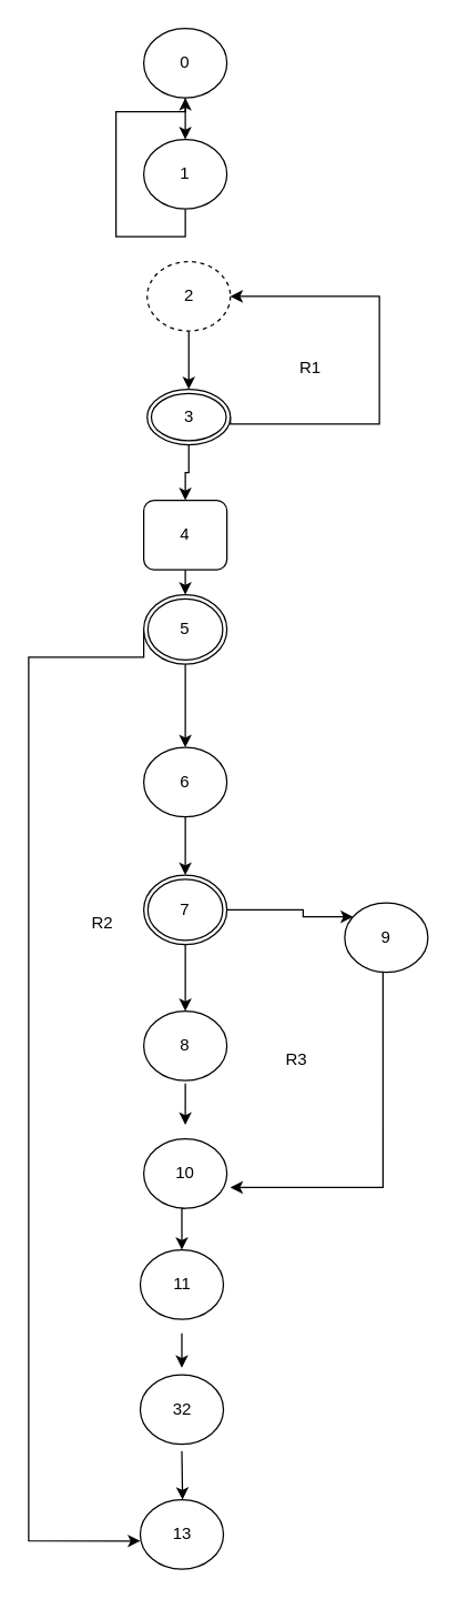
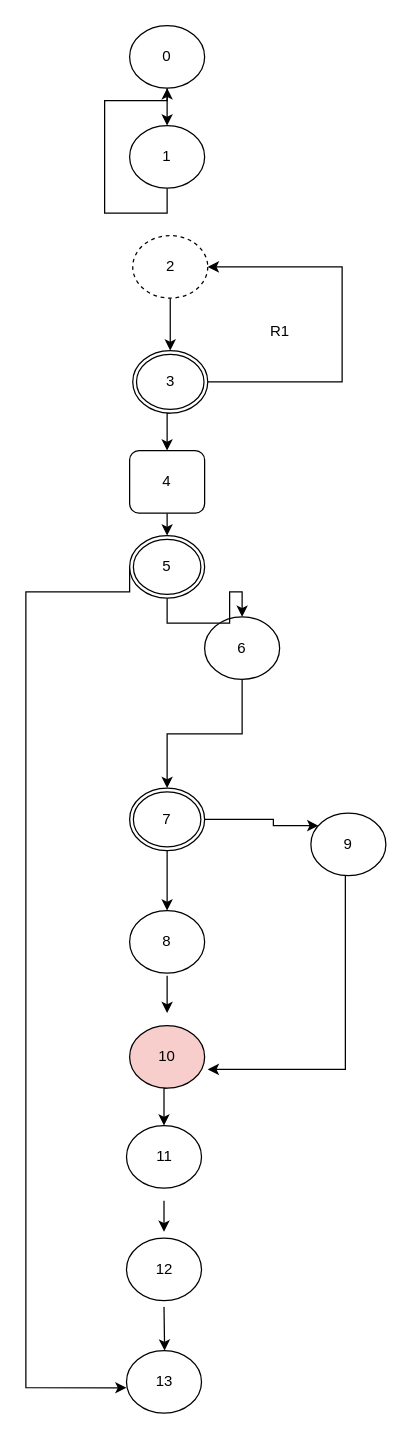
- <mxCell id="26" value="3" style="ellipse;shape=doubleEllipse;margin=3;whiteSpace=wrap;html=1;align=center;" vertex="1" parent="1"><mxGeometry x="105.5" y="280" width="60" height="40" as="geometry" /></mxCell>
+ <mxCell id="26" value="3" style="ellipse;shape=doubleEllipse;margin=3;whiteSpace=wrap;html=1;align=center;" vertex="1" parent="1"><mxGeometry x="105.5" y="280" width="60" height="50" as="geometry" /></mxCell>
- <mxCell id="18" value="6" style="ellipse;whiteSpace=wrap;html=1;" vertex="1" parent="1"><mxGeometry x="103" y="538" width="60" height="50" as="geometry" /></mxCell>
+ <mxCell id="18" value="6" style="ellipse;whiteSpace=wrap;html=1;" vertex="1" parent="1"><mxGeometry x="163" y="493" width="60" height="50" as="geometry" /></mxCell>
- <mxCell id="12" value="R2" style="text;html=1;align=center;verticalAlign=middle;resizable=0;points=[];autosize=1;strokeColor=none;fillColor=none;" vertex="1" parent="1"><mxGeometry x="53" y="650" width="40" height="30" as="geometry" /></mxCell>
- <mxCell id="13" value="R3" style="text;html=1;align=center;verticalAlign=middle;resizable=0;points=[];autosize=1;strokeColor=none;fillColor=none;" vertex="1" parent="1"><mxGeometry x="193" y="748" width="40" height="30" as="geometry" /></mxCell>
- <mxCell id="14" value="10" style="ellipse;whiteSpace=wrap;html=1;" vertex="1" parent="1"><mxGeometry x="103" y="820" width="60" height="50" as="geometry" /></mxCell>
+ <mxCell id="14" value="10" style="ellipse;whiteSpace=wrap;html=1;fillColor=#f8cecc;" vertex="1" parent="1"><mxGeometry x="103" y="820" width="60" height="50" as="geometry" /></mxCell>
- <mxCell id="33" value="32" style="ellipse;whiteSpace=wrap;html=1;" vertex="1" parent="1"><mxGeometry x="100.5" y="990" width="60" height="50" as="geometry" /></mxCell>
+ <mxCell id="33" value="12" style="ellipse;whiteSpace=wrap;html=1;" vertex="1" parent="1"><mxGeometry x="100.5" y="990" width="60" height="50" as="geometry" /></mxCell>
